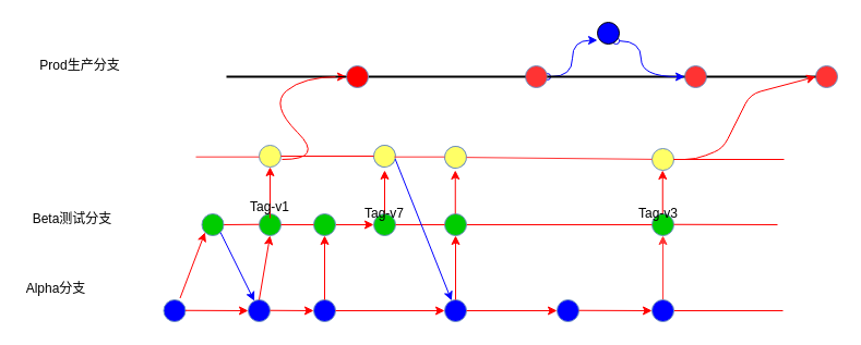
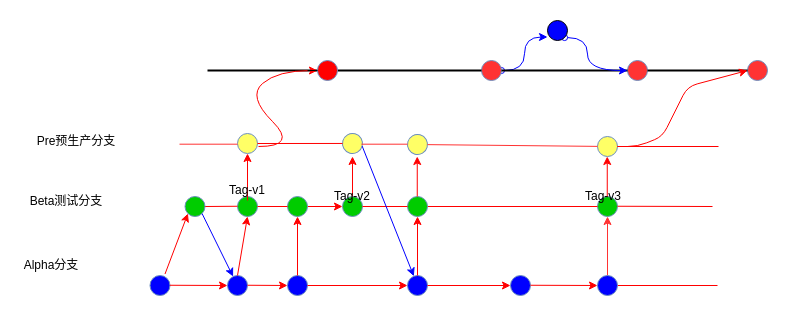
- <mxCell id="21" value="Prod生产分支" style="text;html=1;strokeColor=none;fillColor=none;align=center;verticalAlign=middle;whiteSpace=wrap;rounded=0;" vertex="1" parent="20"><mxGeometry x="5" width="80" height="20" as="geometry" /></mxCell>
+ <mxCell id="19" value="Pre预生产分支" style="text;html=1;strokeColor=none;fillColor=none;align=center;verticalAlign=middle;whiteSpace=wrap;rounded=0;" vertex="1" parent="18"><mxGeometry width="90" height="20" as="geometry" /></mxCell>
- <mxCell id="60" value="Tag-v7" style="text;html=1;strokeColor=none;fillColor=none;align=center;verticalAlign=middle;whiteSpace=wrap;rounded=0;" vertex="1" parent="1"><mxGeometry x="332" y="186" width="40" height="20" as="geometry" /></mxCell>
+ <mxCell id="60" value="Tag-v2" style="text;html=1;strokeColor=none;fillColor=none;align=center;verticalAlign=middle;whiteSpace=wrap;rounded=0;" vertex="1" parent="1"><mxGeometry x="332" y="186" width="40" height="20" as="geometry" /></mxCell>
